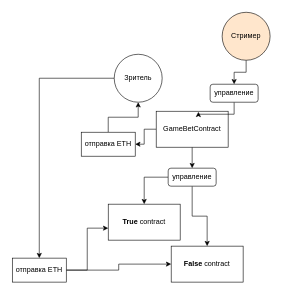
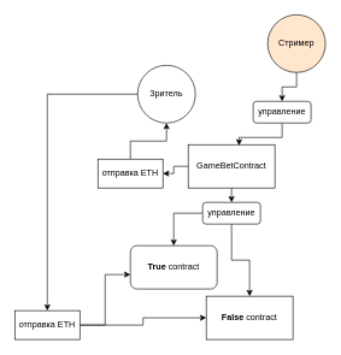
- <mxCell id="8" value="GameBetContract" style="rounded=0;whiteSpace=wrap;html=1;" vertex="1" parent="1"><mxGeometry x="260" y="185" width="120" height="60" as="geometry" /></mxCell>
+ <mxCell id="8" value="GameBetContract" style="rounded=0;whiteSpace=wrap;html=1;" vertex="1" parent="1"><mxGeometry x="260" y="200" width="120" height="60" as="geometry" /></mxCell>
- <mxCell id="11" value="&lt;b&gt;True &lt;/b&gt;contract" style="rounded=0;whiteSpace=wrap;html=1;" vertex="1" parent="1"><mxGeometry x="180" y="340" width="120" height="60" as="geometry" /></mxCell>
+ <mxCell id="11" value="&lt;b&gt;True &lt;/b&gt;contract" style="whiteSpace=wrap;html=1;rounded=1;" vertex="1" parent="1"><mxGeometry x="180" y="340" width="120" height="60" as="geometry" /></mxCell>
